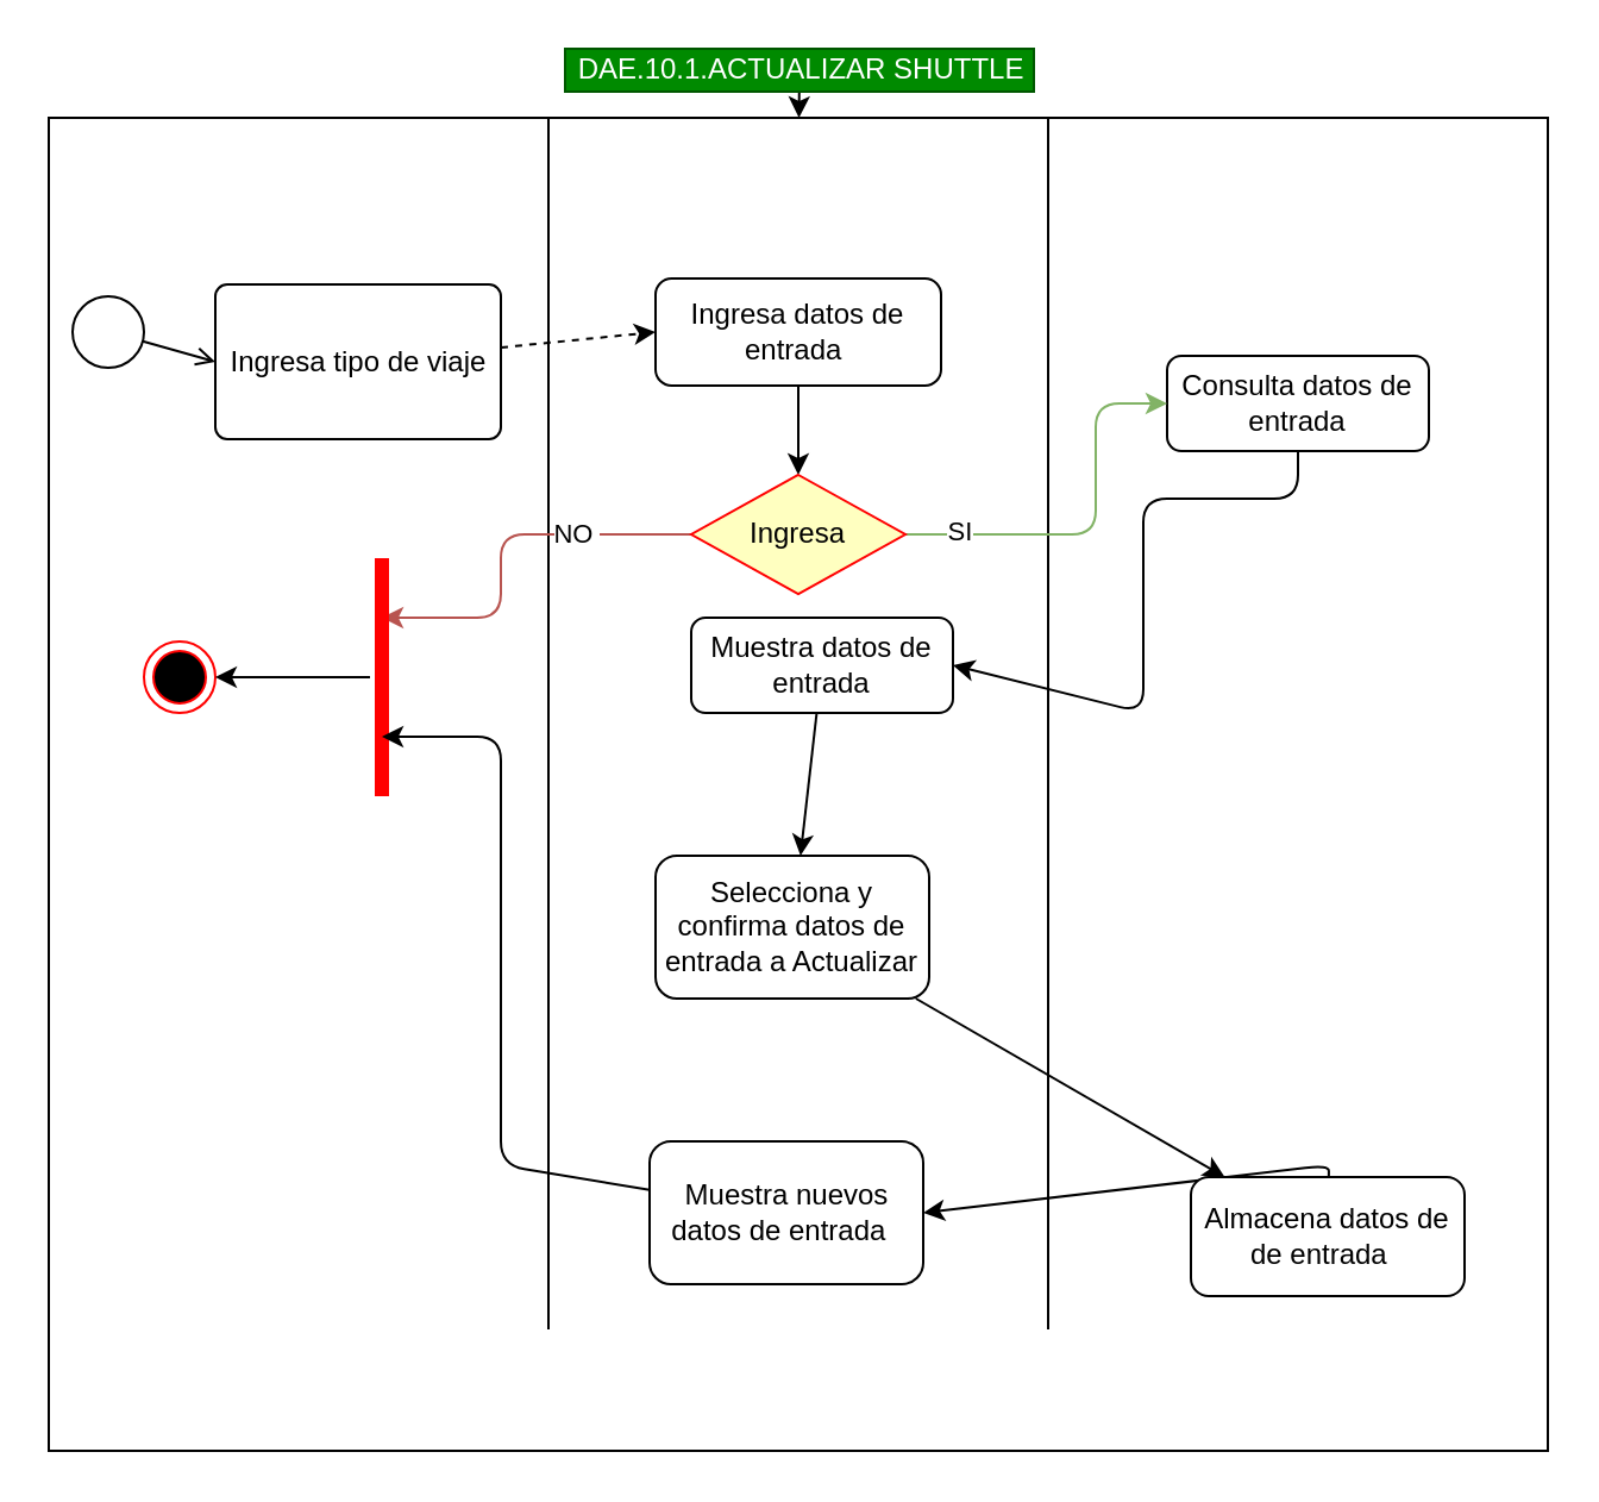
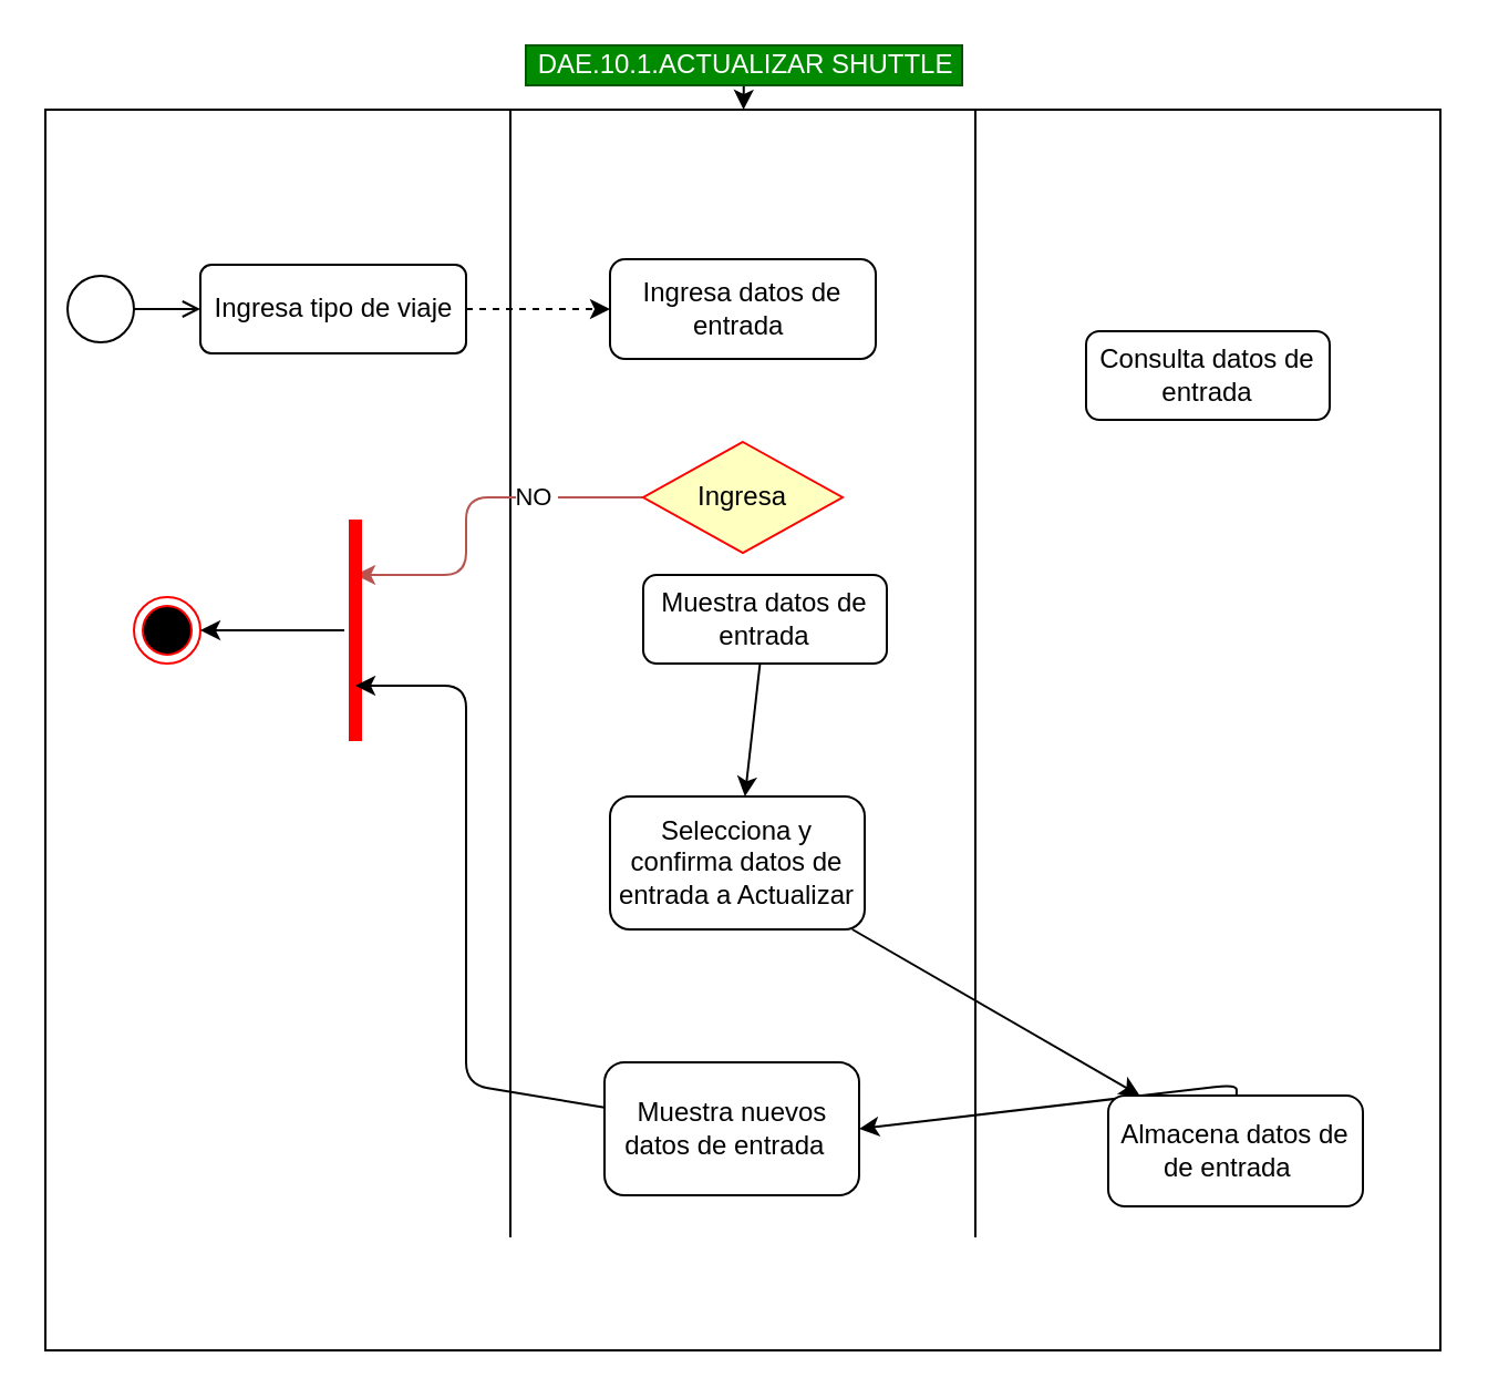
- <mxCell id="11" value="&lt;span style=&quot;color: rgb(0 , 0 , 0)&quot;&gt;Ingresa tipo de viaje&lt;/span&gt;" style="html=1;align=center;verticalAlign=middle;rounded=1;absoluteArcSize=1;arcSize=10;dashed=0;fillColor=#FFFFFF;" parent="1" vertex="1"><mxGeometry x="90" y="119" width="120" height="65" as="geometry" /></mxCell>
+ <mxCell id="11" value="&lt;span style=&quot;color: rgb(0 , 0 , 0)&quot;&gt;Ingresa tipo de viaje&lt;/span&gt;" style="html=1;align=center;verticalAlign=middle;rounded=1;absoluteArcSize=1;arcSize=10;dashed=0;fillColor=#FFFFFF;" parent="1" vertex="1"><mxGeometry x="90" y="119" width="120" height="40" as="geometry" /></mxCell>
- <mxCell id="17" style="edgeStyle=none;html=1;entryX=0.5;entryY=0;entryDx=0;entryDy=0;" parent="1" source="18" target="23" edge="1"><mxGeometry relative="1" as="geometry" /></mxCell>
- <mxCell id="19" style="edgeStyle=none;html=1;entryX=0;entryY=0.5;entryDx=0;entryDy=0;fillColor=#d5e8d4;gradientColor=#97d077;strokeColor=#82b366;" parent="1" source="23" target="9" edge="1"><mxGeometry relative="1" as="geometry"><Array as="points"><mxPoint x="460" y="224" /><mxPoint x="460" y="169" /></Array></mxGeometry></mxCell>
- <mxCell id="20" value="SI" style="edgeLabel;html=1;align=center;verticalAlign=middle;resizable=0;points=[];" parent="19" vertex="1" connectable="0"><mxGeometry x="-0.739" y="2" relative="1" as="geometry"><mxPoint as="offset" /></mxGeometry></mxCell>
- <mxCell id="8" style="edgeStyle=none;html=1;entryX=1;entryY=0.5;entryDx=0;entryDy=0;" parent="1" source="9" target="25" edge="1"><mxGeometry relative="1" as="geometry"><Array as="points"><mxPoint x="545" y="209" /><mxPoint x="480" y="209" /><mxPoint x="480" y="229" /><mxPoint x="480" y="299" /></Array></mxGeometry></mxCell>
